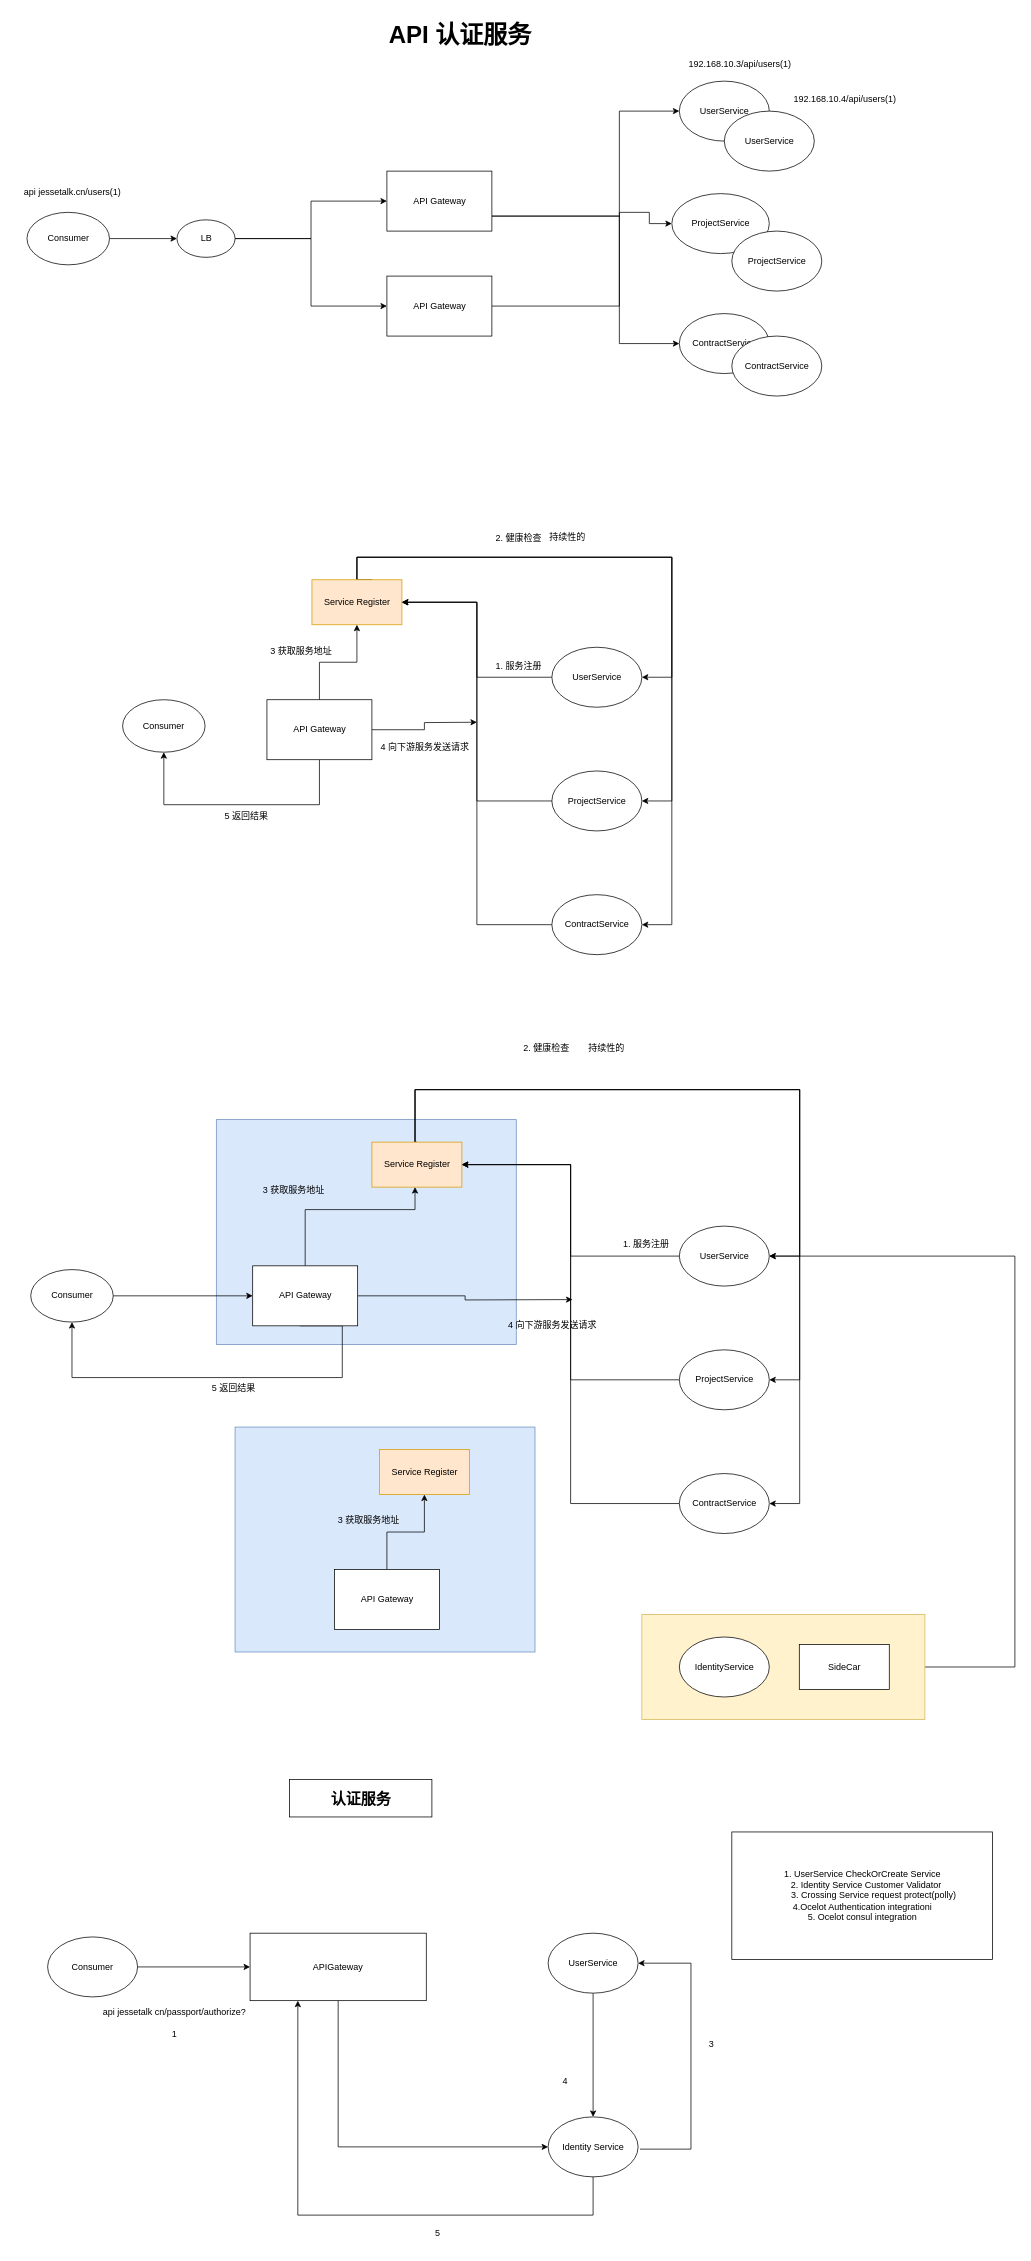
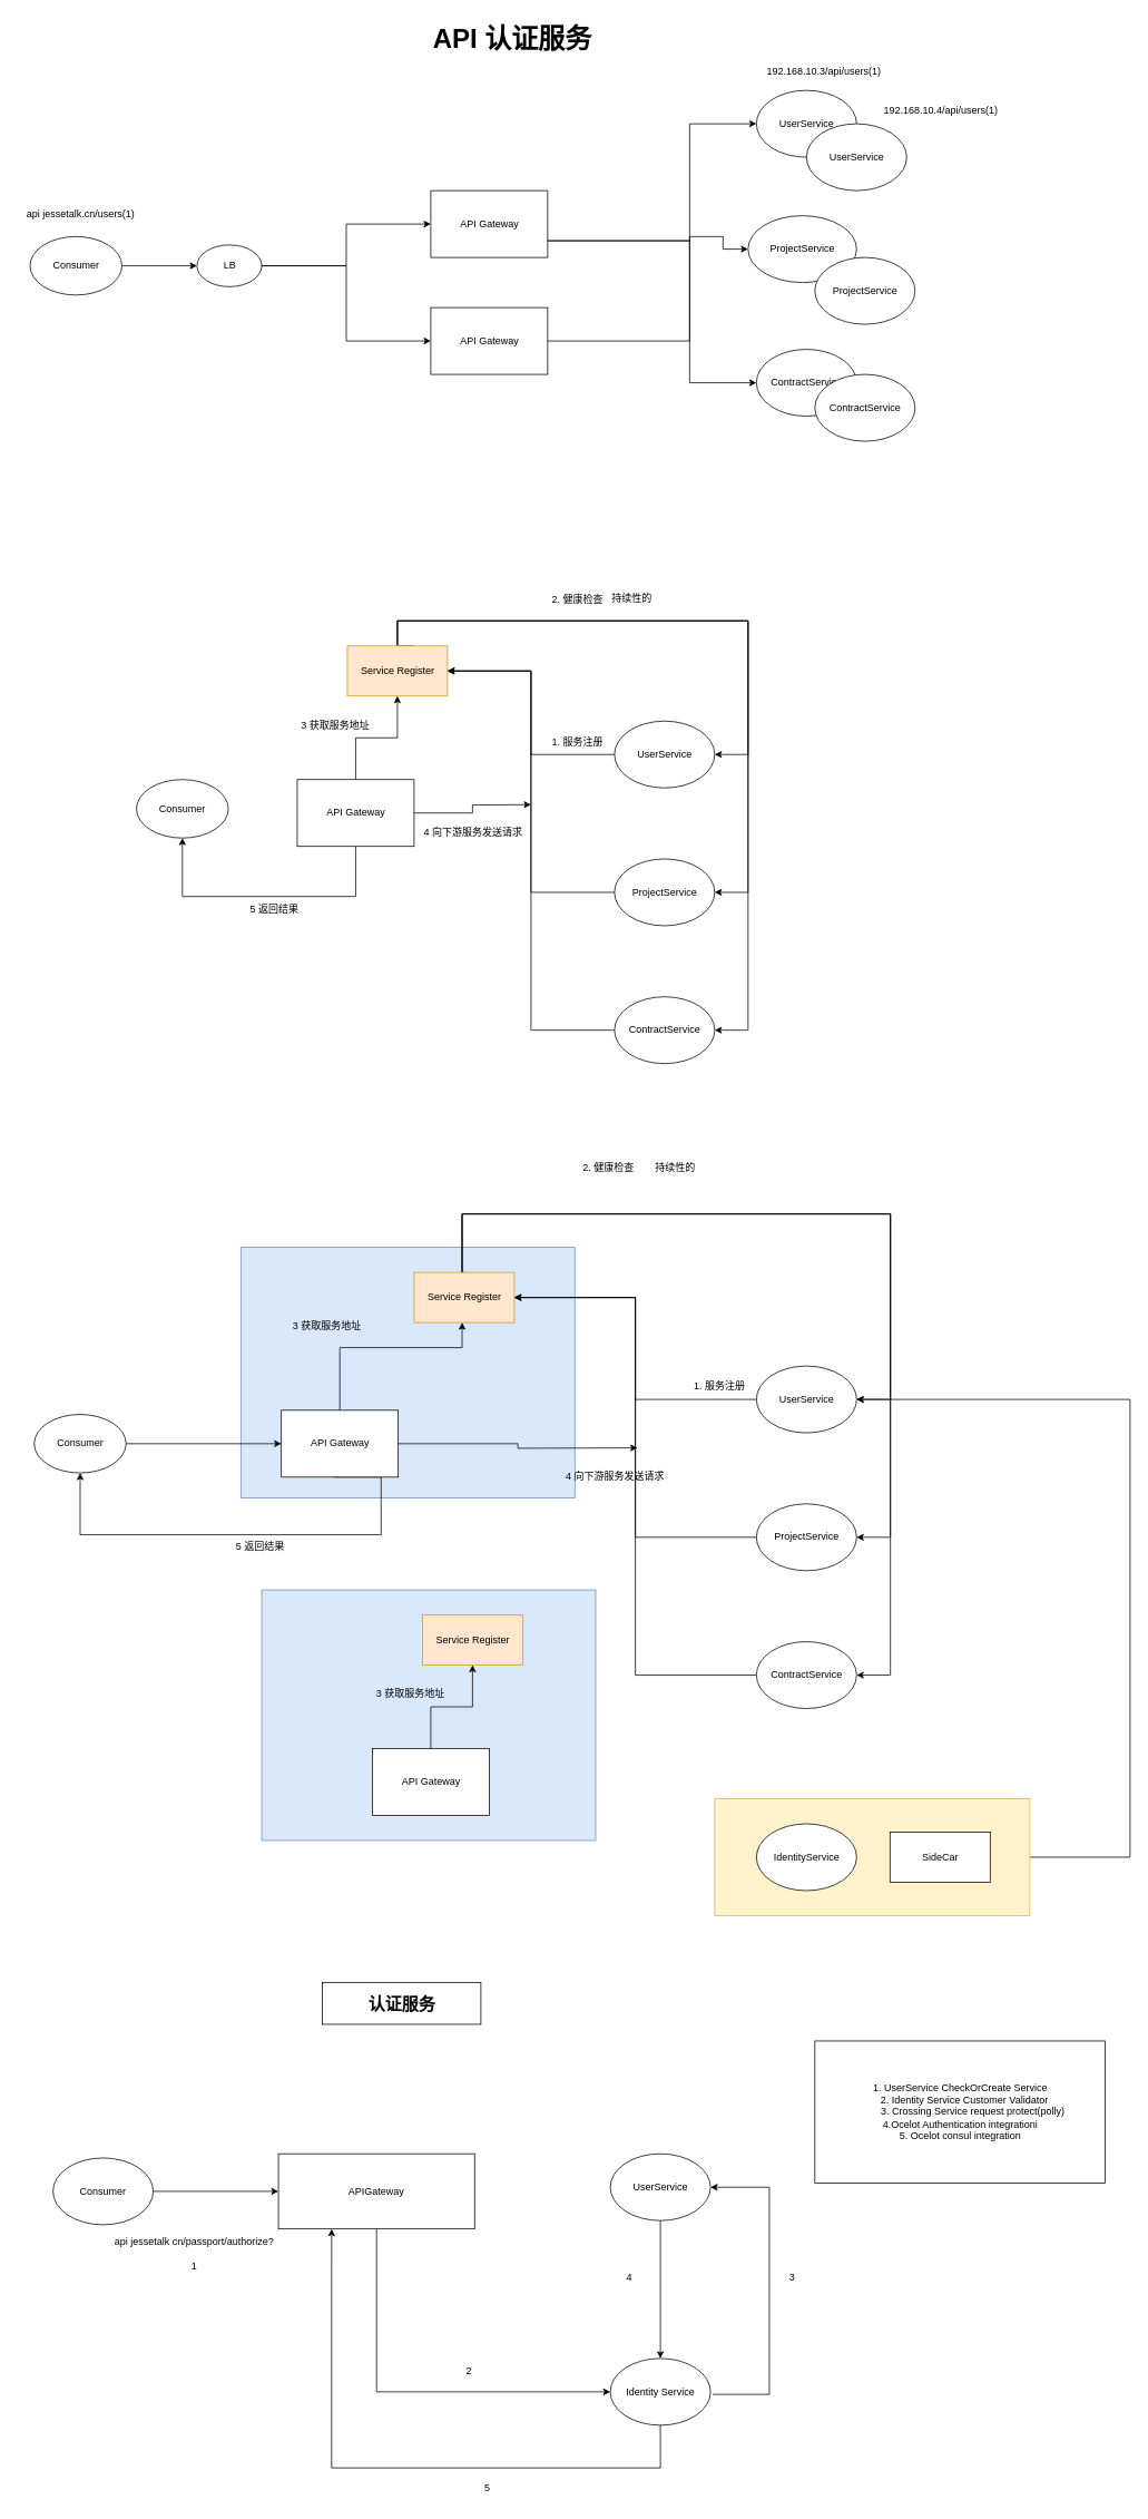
- <mxCell id="88" value="4" style="text;html=1;align=center;verticalAlign=middle;resizable=0;points=[];autosize=1;strokeColor=none;fillColor=none;" vertex="1" parent="1"><mxGeometry x="738" y="2760" width="30" height="30" as="geometry" /></mxCell>
+ <mxCell id="88" value="4" style="text;html=1;align=center;verticalAlign=middle;resizable=0;points=[];autosize=1;strokeColor=none;fillColor=none;" vertex="1" parent="1"><mxGeometry x="738" y="2710" width="30" height="30" as="geometry" /></mxCell>
+ <mxCell id="86" value="2" style="text;html=1;align=center;verticalAlign=middle;resizable=0;points=[];autosize=1;strokeColor=none;fillColor=none;" vertex="1" parent="1"><mxGeometry x="545.5" y="2822" width="30" height="30" as="geometry" /></mxCell>
